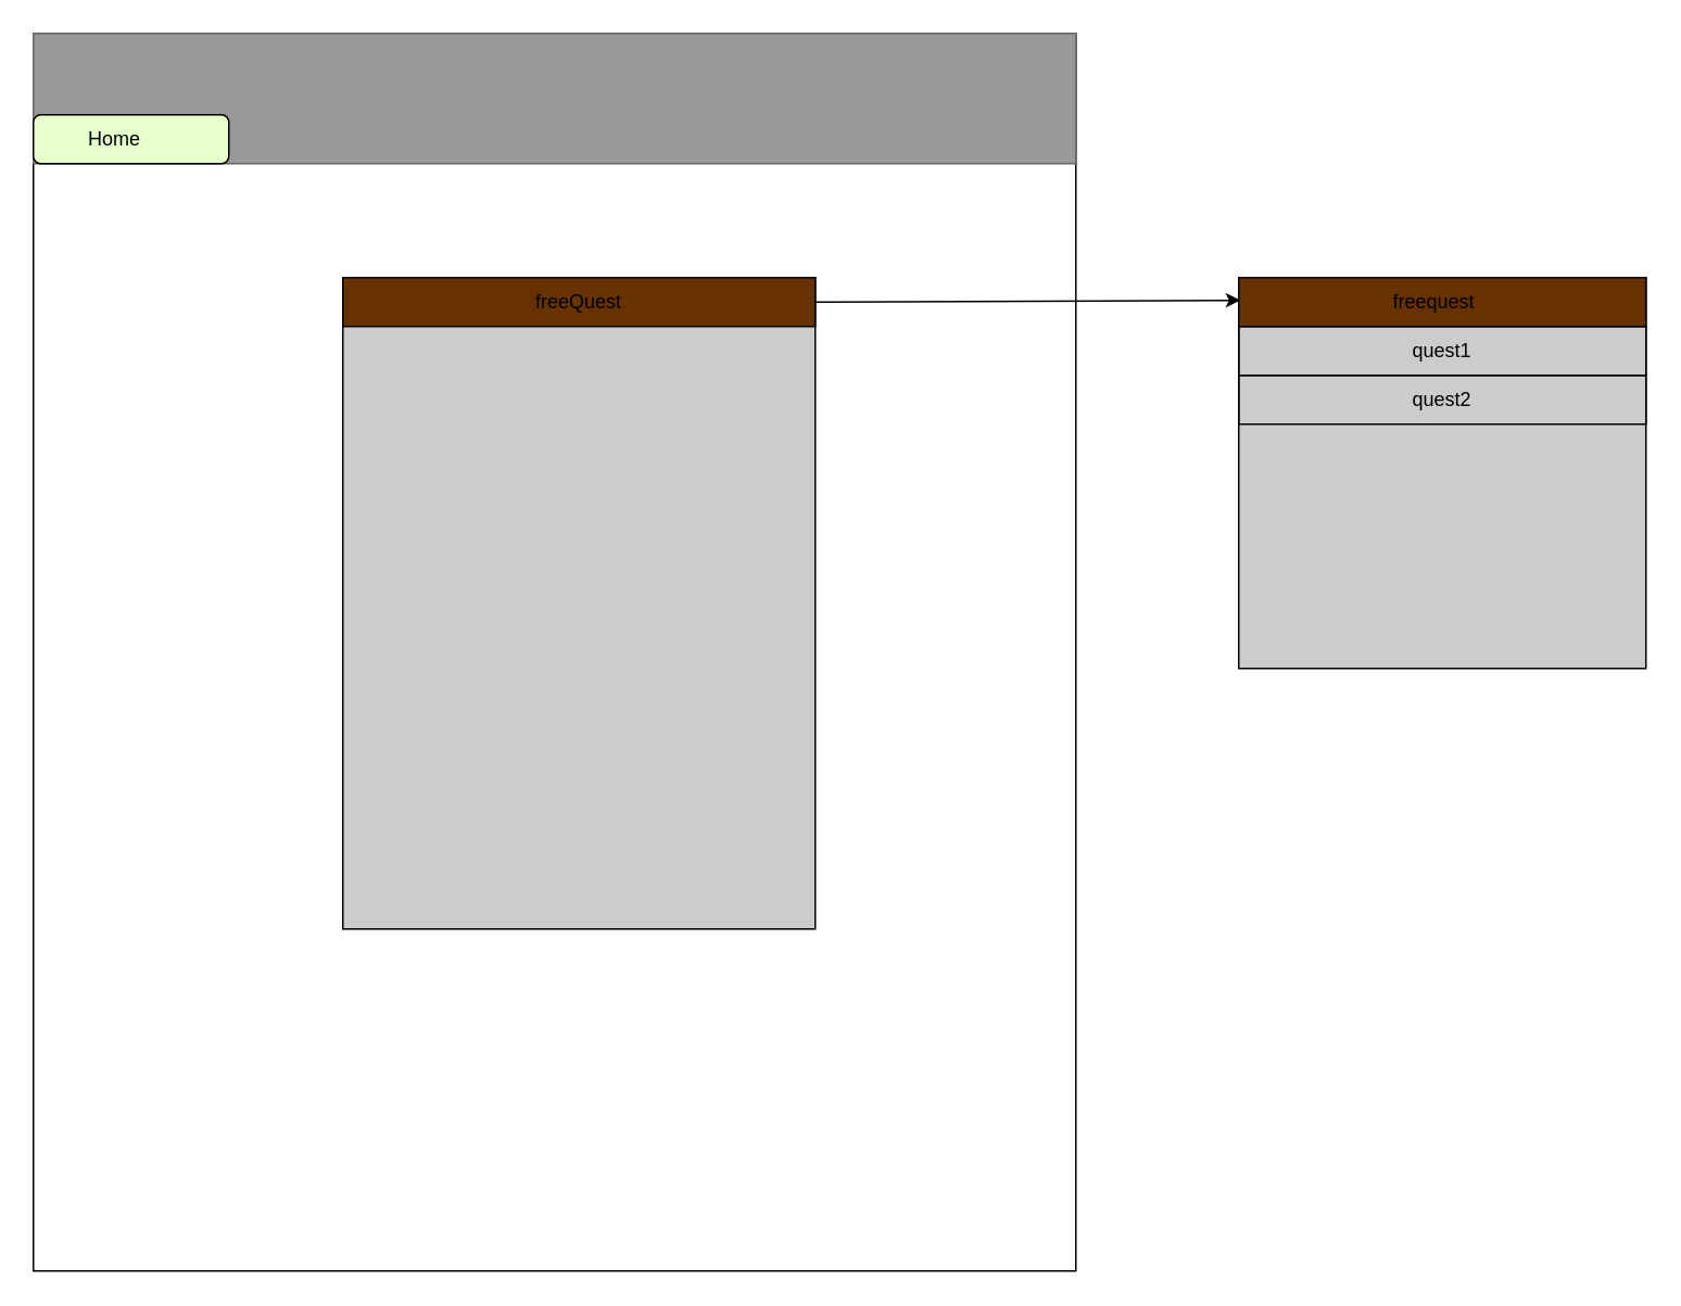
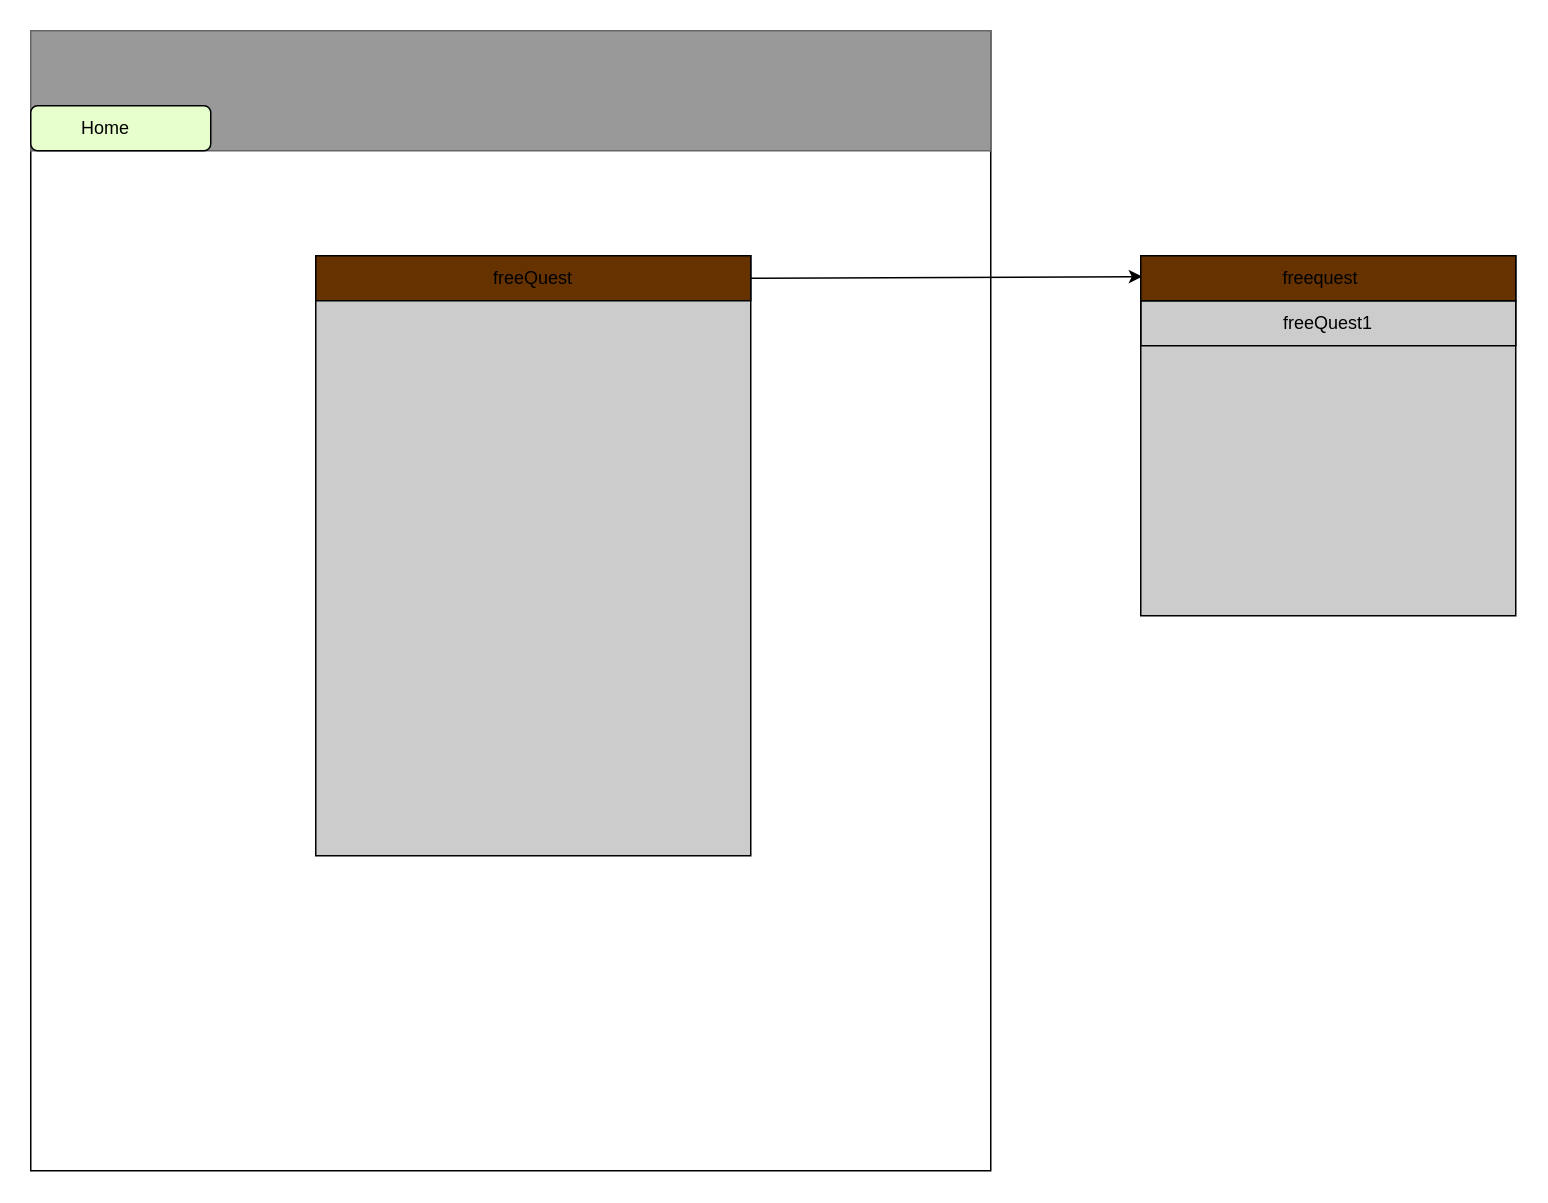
- <mxCell id="14" value="quest1" style="text;html=1;strokeColor=#000000;fillColor=none;align=center;verticalAlign=middle;whiteSpace=wrap;rounded=0;" vertex="1" parent="1"><mxGeometry x="760" y="200" width="250" height="30" as="geometry" /></mxCell>
+ <mxCell id="14" value="freeQuest1" style="text;html=1;strokeColor=#000000;fillColor=none;align=center;verticalAlign=middle;whiteSpace=wrap;rounded=0;" vertex="1" parent="1"><mxGeometry x="760" y="200" width="250" height="30" as="geometry" /></mxCell>
- <mxCell id="15" value="quest2" style="text;html=1;strokeColor=#000000;fillColor=none;align=center;verticalAlign=middle;whiteSpace=wrap;rounded=0;" vertex="1" parent="1"><mxGeometry x="760" y="230" width="250" height="30" as="geometry" /></mxCell>
